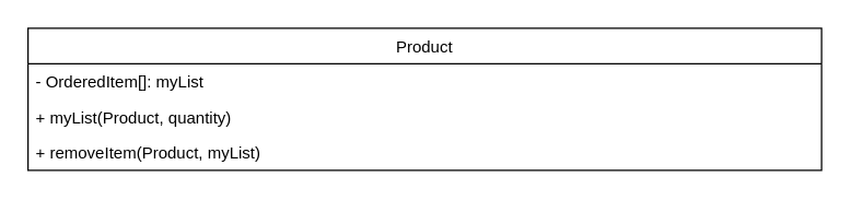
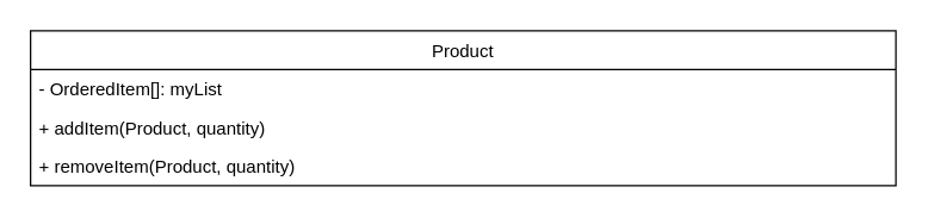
- <mxCell id="4" value="+ myList(Product, quantity)" style="text;strokeColor=none;fillColor=none;align=left;verticalAlign=top;spacingLeft=4;spacingRight=4;overflow=hidden;rotatable=0;points=[[0,0.5],[1,0.5]];portConstraint=eastwest;" vertex="1" parent="2"><mxGeometry y="52" width="580" height="26" as="geometry" /></mxCell>
+ <mxCell id="4" value="+ addItem(Product, quantity)" style="text;strokeColor=none;fillColor=none;align=left;verticalAlign=top;spacingLeft=4;spacingRight=4;overflow=hidden;rotatable=0;points=[[0,0.5],[1,0.5]];portConstraint=eastwest;" vertex="1" parent="2"><mxGeometry y="52" width="580" height="26" as="geometry" /></mxCell>
- <mxCell id="5" value="+ removeItem(Product, myList)" style="text;strokeColor=none;fillColor=none;align=left;verticalAlign=top;spacingLeft=4;spacingRight=4;overflow=hidden;rotatable=0;points=[[0,0.5],[1,0.5]];portConstraint=eastwest;" vertex="1" parent="2"><mxGeometry y="78" width="580" height="26" as="geometry" /></mxCell>
+ <mxCell id="5" value="+ removeItem(Product, quantity)" style="text;strokeColor=none;fillColor=none;align=left;verticalAlign=top;spacingLeft=4;spacingRight=4;overflow=hidden;rotatable=0;points=[[0,0.5],[1,0.5]];portConstraint=eastwest;" vertex="1" parent="2"><mxGeometry y="78" width="580" height="26" as="geometry" /></mxCell>
